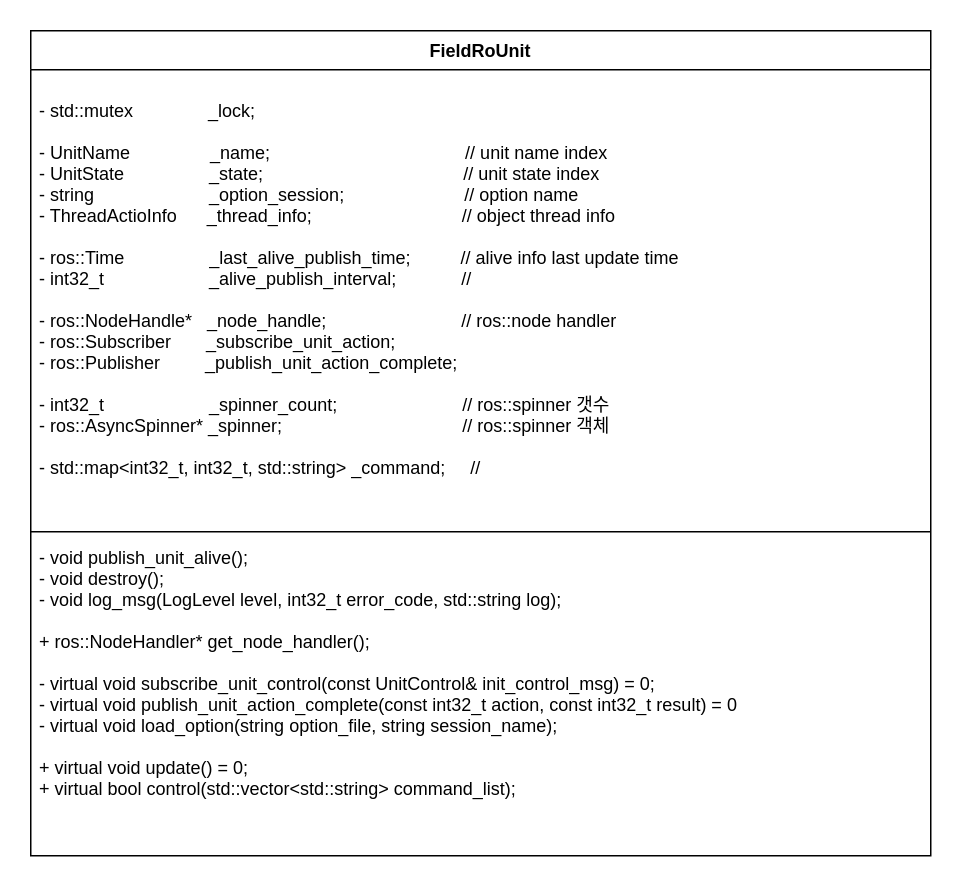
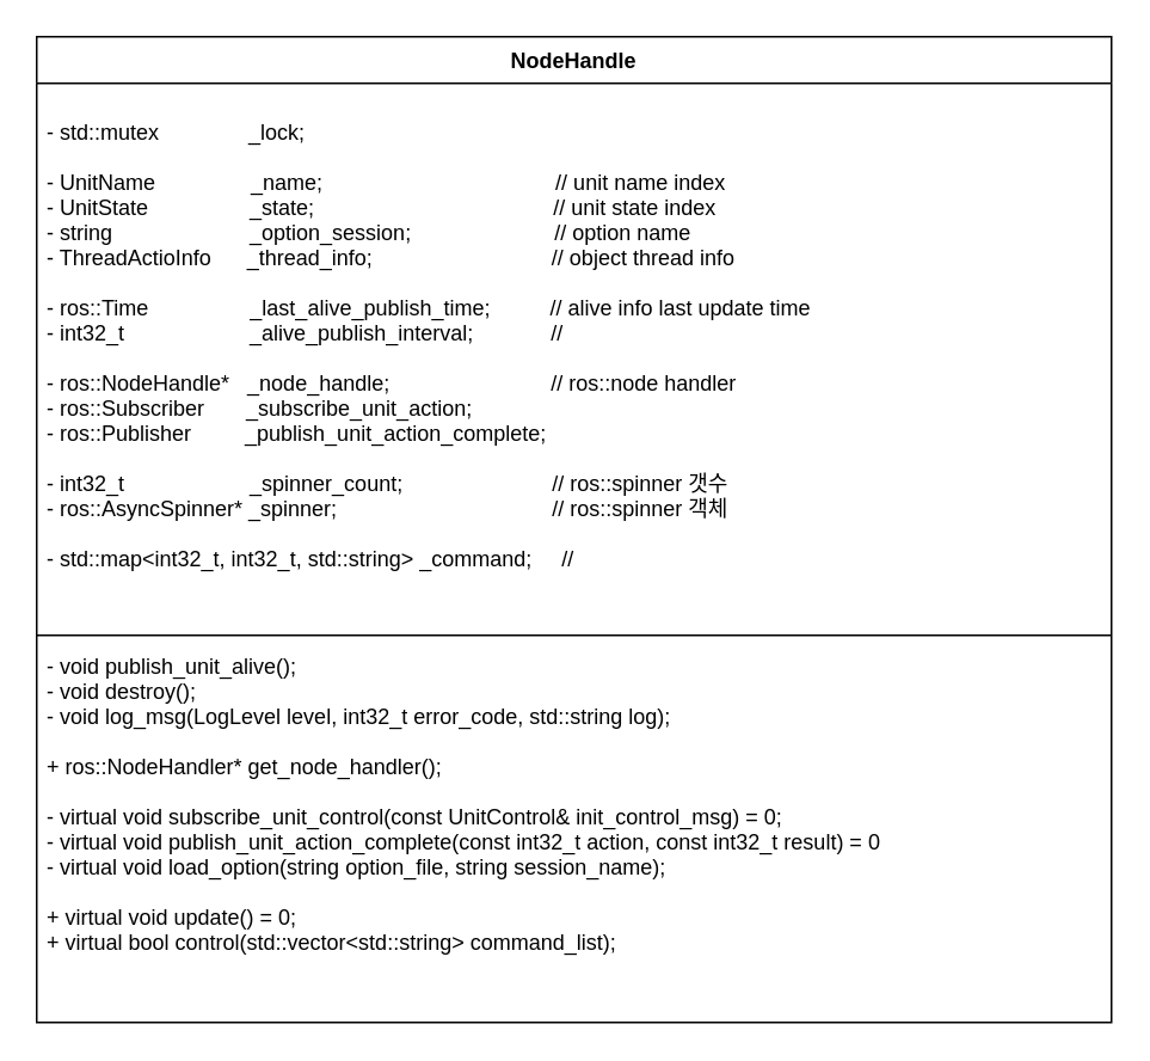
- <mxCell id="2" value="FieldRoUnit" style="swimlane;fontStyle=1;align=center;verticalAlign=top;childLayout=stackLayout;horizontal=1;startSize=26;horizontalStack=0;resizeParent=1;resizeParentMax=0;resizeLast=0;collapsible=1;marginBottom=0;" parent="1" vertex="1"><mxGeometry x="20" y="20" width="600" height="550" as="geometry" /></mxCell>
+ <mxCell id="2" value="NodeHandle" style="swimlane;fontStyle=1;align=center;verticalAlign=top;childLayout=stackLayout;horizontal=1;startSize=26;horizontalStack=0;resizeParent=1;resizeParentMax=0;resizeLast=0;collapsible=1;marginBottom=0;" parent="1" vertex="1"><mxGeometry x="20" y="20" width="600" height="550" as="geometry" /></mxCell>
